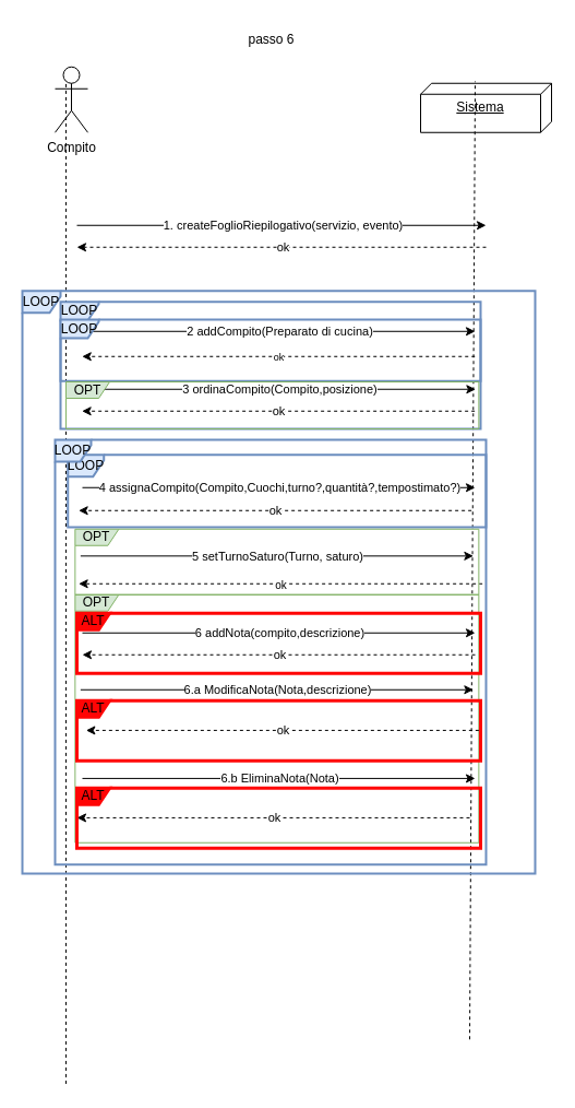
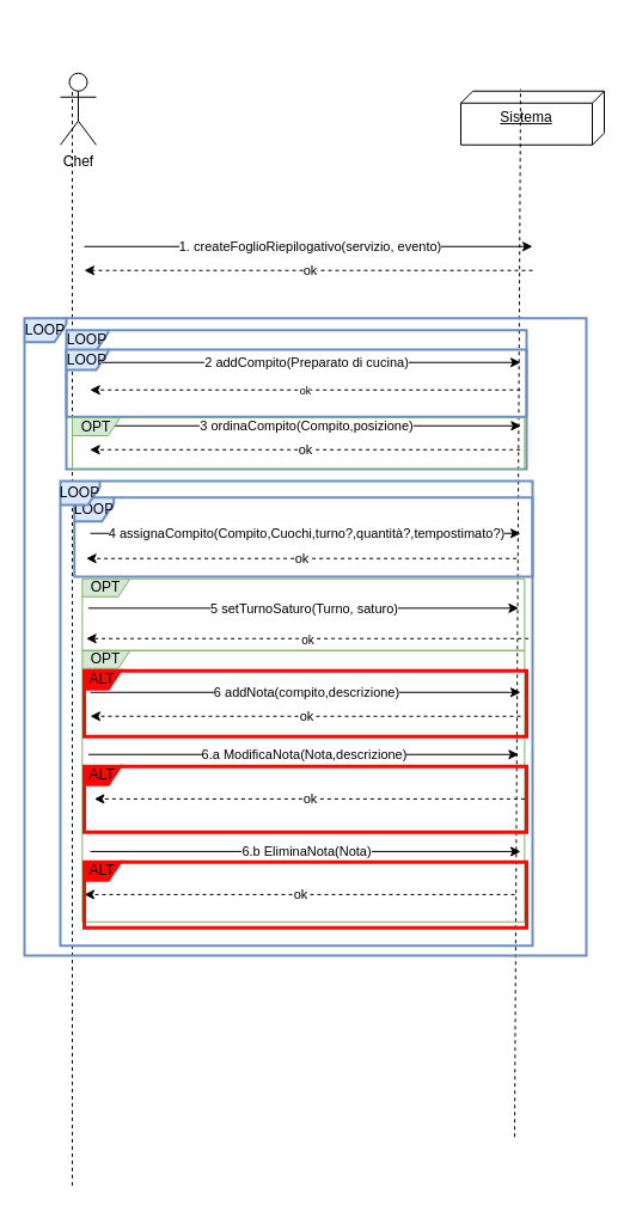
- <mxCell id="34" value="passo 6" style="text;html=1;align=center;verticalAlign=middle;resizable=0;points=[];autosize=1;strokeColor=none;fillColor=none;" parent="1" vertex="1"><mxGeometry x="212.5" y="20.75" width="70" height="30" as="geometry" /></mxCell>
- <mxCell id="2" value="Compito" style="shape=umlActor;verticalLabelPosition=bottom;verticalAlign=top;html=1;outlineConnect=0;" parent="1" vertex="1"><mxGeometry x="50" y="60.75" width="30" height="60" as="geometry" /></mxCell>
+ <mxCell id="2" value="Chef" style="shape=umlActor;verticalLabelPosition=bottom;verticalAlign=top;html=1;outlineConnect=0;" parent="1" vertex="1"><mxGeometry x="50" y="60.75" width="30" height="60" as="geometry" /></mxCell>
